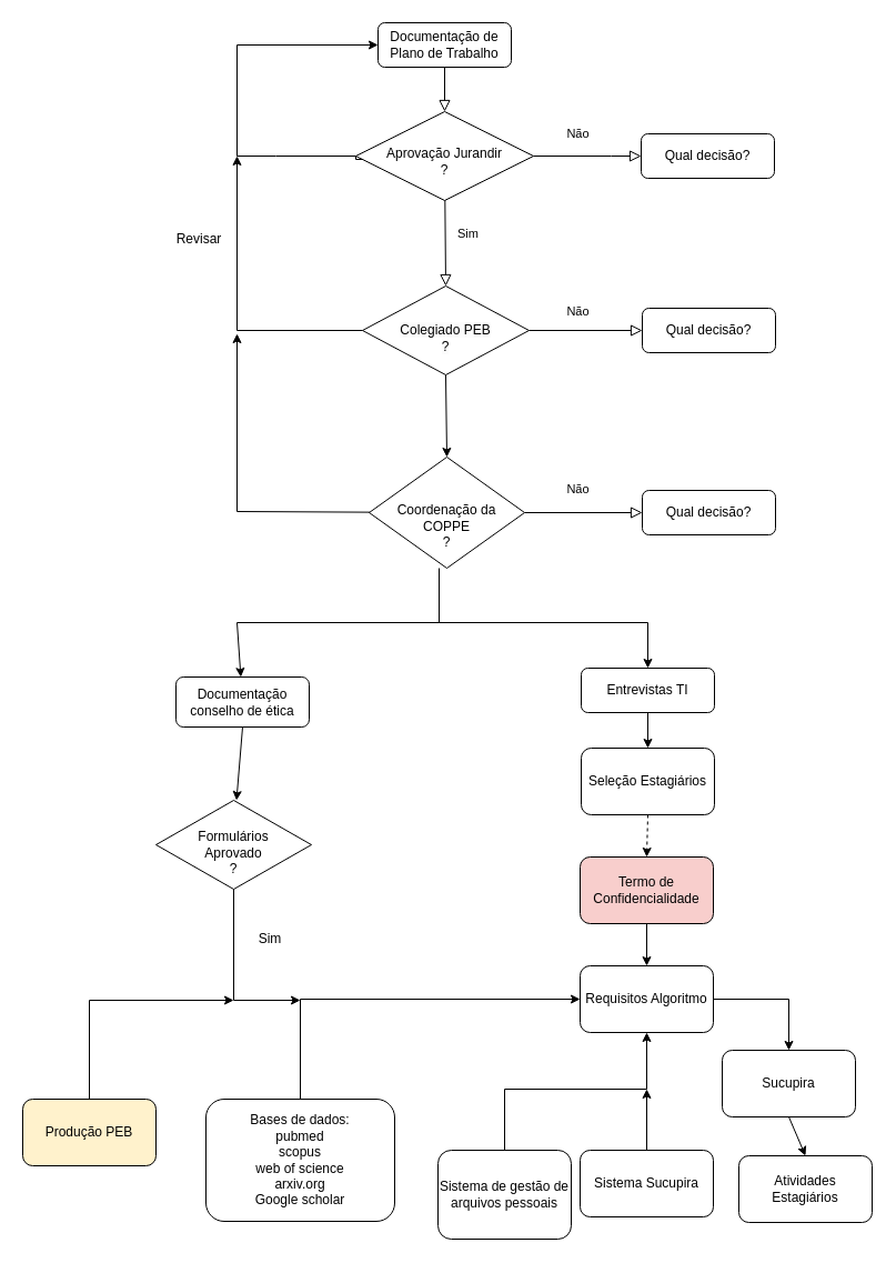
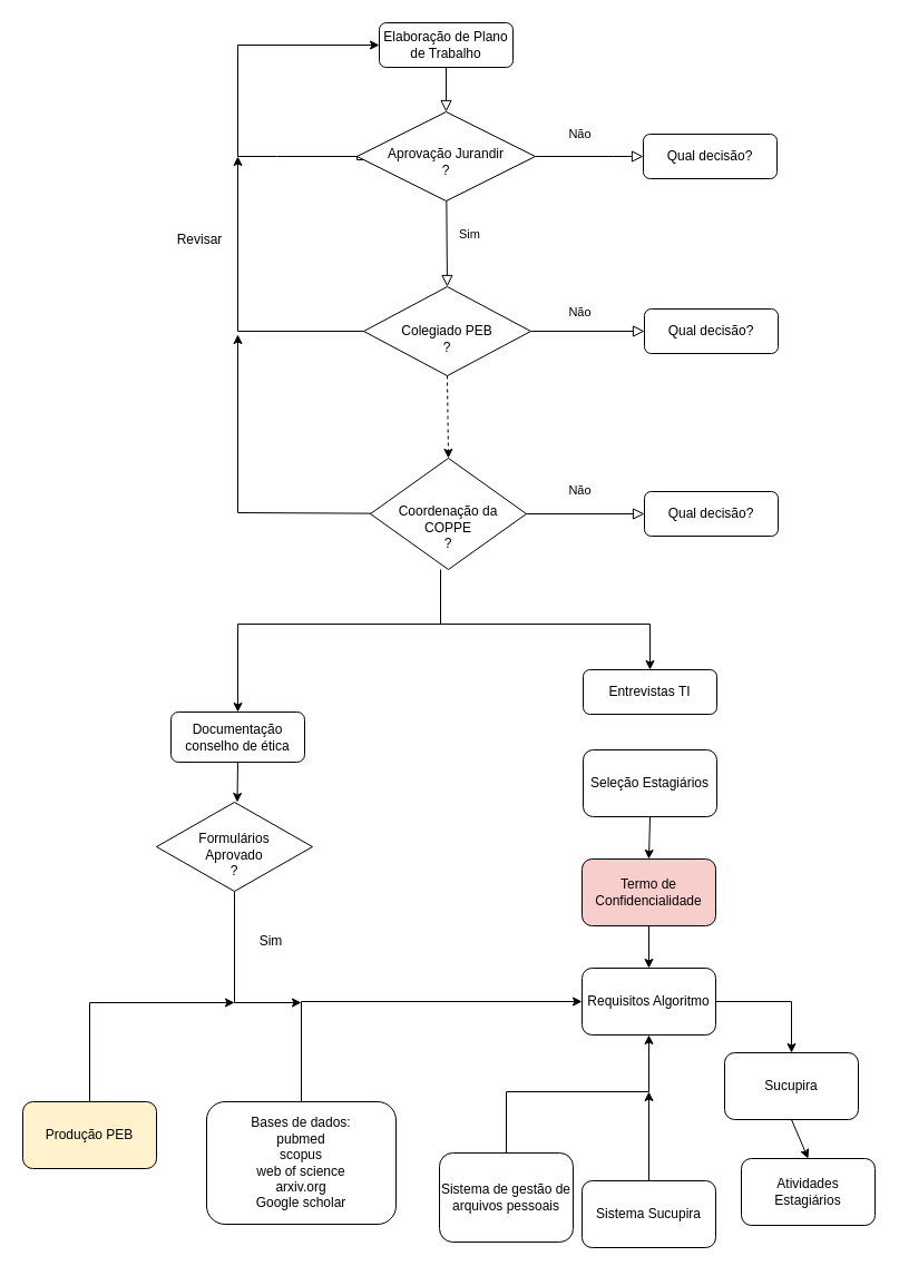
- <mxCell id="3" value="Documentação de Plano de Trabalho" style="rounded=1;whiteSpace=wrap;html=1;fontSize=12;glass=0;strokeWidth=1;shadow=0;" parent="1" vertex="1"><mxGeometry x="340" y="20" width="120" height="40" as="geometry" /></mxCell>
+ <mxCell id="3" value="Elaboração de Plano de Trabalho" style="rounded=1;whiteSpace=wrap;html=1;fontSize=12;glass=0;strokeWidth=1;shadow=0;" parent="1" vertex="1"><mxGeometry x="340" y="20" width="120" height="40" as="geometry" /></mxCell>
- <mxCell id="42" value="" style="endArrow=classic;html=1;rounded=0;exitX=0.5;exitY=1;exitDx=0;exitDy=0;entryX=0.5;entryY=0;entryDx=0;entryDy=0;" edge="1" parent="1" source="24" target="9"><mxGeometry width="50" height="50" relative="1" as="geometry"><mxPoint x="640" y="460" as="sourcePoint" /><mxPoint x="690" y="410" as="targetPoint" /></mxGeometry></mxCell>
+ <mxCell id="42" value="" style="endArrow=classic;html=1;rounded=0;exitX=0.5;exitY=1;exitDx=0;exitDy=0;entryX=0.5;entryY=0;entryDx=0;entryDy=0;dashed=1;" edge="1" parent="1" source="24" target="9"><mxGeometry width="50" height="50" relative="1" as="geometry"><mxPoint x="640" y="460" as="sourcePoint" /><mxPoint x="690" y="410" as="targetPoint" /></mxGeometry></mxCell>
- <mxCell id="30" value="Documentação conselho de ética" style="rounded=1;whiteSpace=wrap;html=1;" vertex="1" parent="1"><mxGeometry x="158" y="609" width="120" height="45" as="geometry" /></mxCell>
+ <mxCell id="30" value="Documentação conselho de ética" style="rounded=1;whiteSpace=wrap;html=1;" vertex="1" parent="1"><mxGeometry x="153" y="639" width="120" height="45" as="geometry" /></mxCell>
- <mxCell id="14" value="" style="endArrow=classic;html=1;rounded=0;exitX=0.5;exitY=1;exitDx=0;exitDy=0;entryX=0.5;entryY=0;entryDx=0;entryDy=0;" parent="1" source="10" target="13" edge="1"><mxGeometry width="50" height="50" relative="1" as="geometry"><mxPoint x="752" y="601" as="sourcePoint" /><mxPoint x="582" y="651" as="targetPoint" /></mxGeometry></mxCell>
- <mxCell id="44" value="" style="endArrow=classic;html=1;rounded=0;exitX=0.5;exitY=1;exitDx=0;exitDy=0;entryX=0.5;entryY=0;entryDx=0;entryDy=0;dashed=1;" edge="1" parent="1" source="13" target="12"><mxGeometry width="50" height="50" relative="1" as="geometry"><mxPoint x="590" y="860" as="sourcePoint" /><mxPoint x="640" y="810" as="targetPoint" /></mxGeometry></mxCell>
+ <mxCell id="44" value="" style="endArrow=classic;html=1;rounded=0;exitX=0.5;exitY=1;exitDx=0;exitDy=0;entryX=0.5;entryY=0;entryDx=0;entryDy=0;" edge="1" parent="1" source="13" target="12"><mxGeometry width="50" height="50" relative="1" as="geometry"><mxPoint x="590" y="860" as="sourcePoint" /><mxPoint x="640" y="810" as="targetPoint" /></mxGeometry></mxCell>
- <mxCell id="38" value="Sistema Sucupira" style="rounded=1;whiteSpace=wrap;html=1;" vertex="1" parent="1"><mxGeometry x="522" y="1035" width="120" height="60" as="geometry" /></mxCell>
+ <mxCell id="38" value="Sistema Sucupira" style="rounded=1;whiteSpace=wrap;html=1;" vertex="1" parent="1"><mxGeometry x="522" y="1060" width="120" height="60" as="geometry" /></mxCell>
